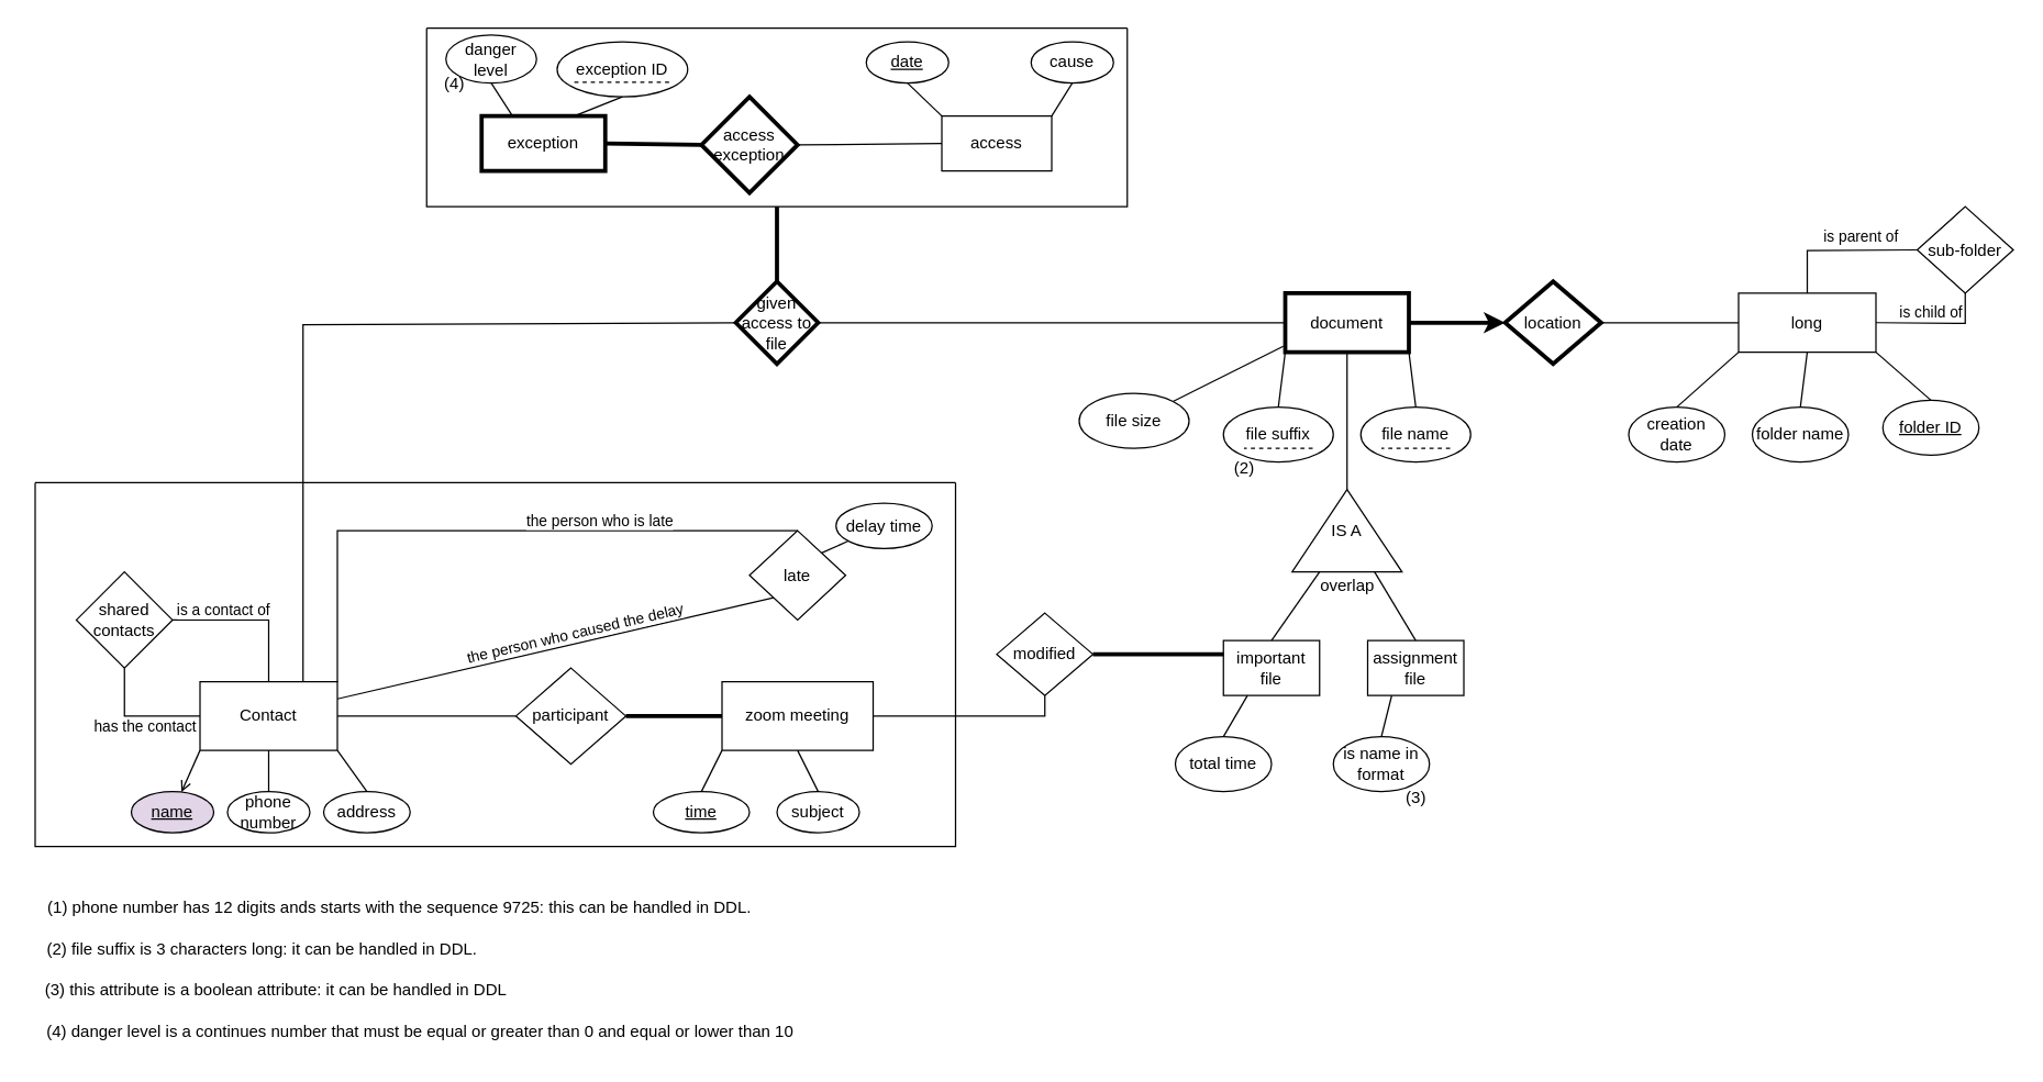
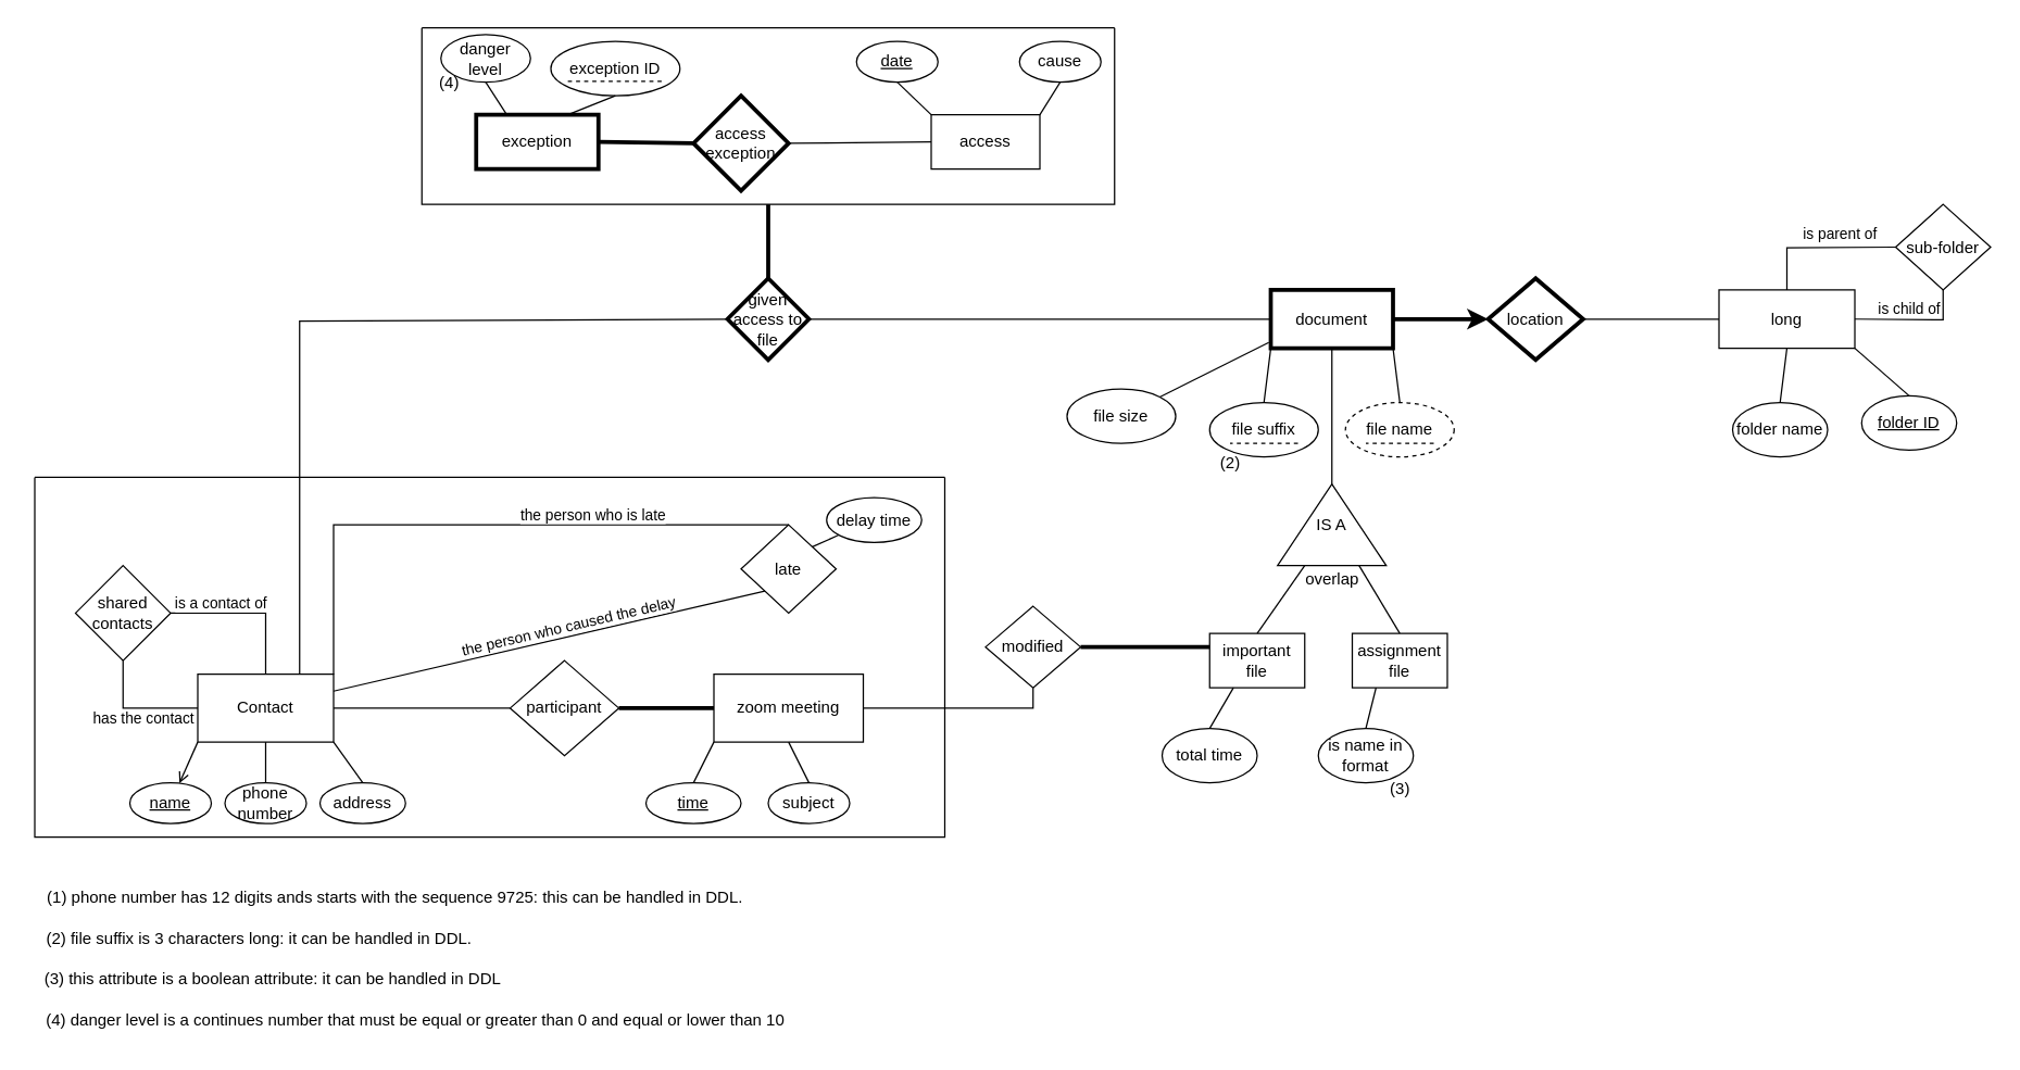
- <mxCell id="23" value="" style="endArrow=none;html=1;rounded=0;entryX=0;entryY=1;entryDx=0;entryDy=0;exitX=0.5;exitY=0;exitDx=0;exitDy=0;" parent="1" source="22" target="17" edge="1"><mxGeometry width="50" height="50" relative="1" as="geometry"><mxPoint x="1415" y="346" as="sourcePoint" /><mxPoint x="1465" y="296" as="targetPoint" /></mxGeometry></mxCell>
- <mxCell id="31" value="file name" style="ellipse;whiteSpace=wrap;html=1;" parent="30" vertex="1"><mxGeometry width="80" height="40" as="geometry" /></mxCell>
+ <mxCell id="31" value="file name" style="ellipse;whiteSpace=wrap;html=1;dashed=1;" parent="30" vertex="1"><mxGeometry width="80" height="40" as="geometry" /></mxCell>
- <mxCell id="22" value="creation date" style="ellipse;whiteSpace=wrap;html=1;" parent="1" vertex="1"><mxGeometry x="1185" y="296" width="70" height="40" as="geometry" /></mxCell>
- <mxCell id="85" value="&lt;u&gt;name&lt;/u&gt;" style="ellipse;whiteSpace=wrap;html=1;fillColor=#e1d5e7;" parent="1" vertex="1"><mxGeometry x="95" y="576" width="60" height="30" as="geometry" /></mxCell>
+ <mxCell id="85" value="&lt;u&gt;name&lt;/u&gt;" style="ellipse;whiteSpace=wrap;html=1;" parent="1" vertex="1"><mxGeometry x="95" y="576" width="60" height="30" as="geometry" /></mxCell>
